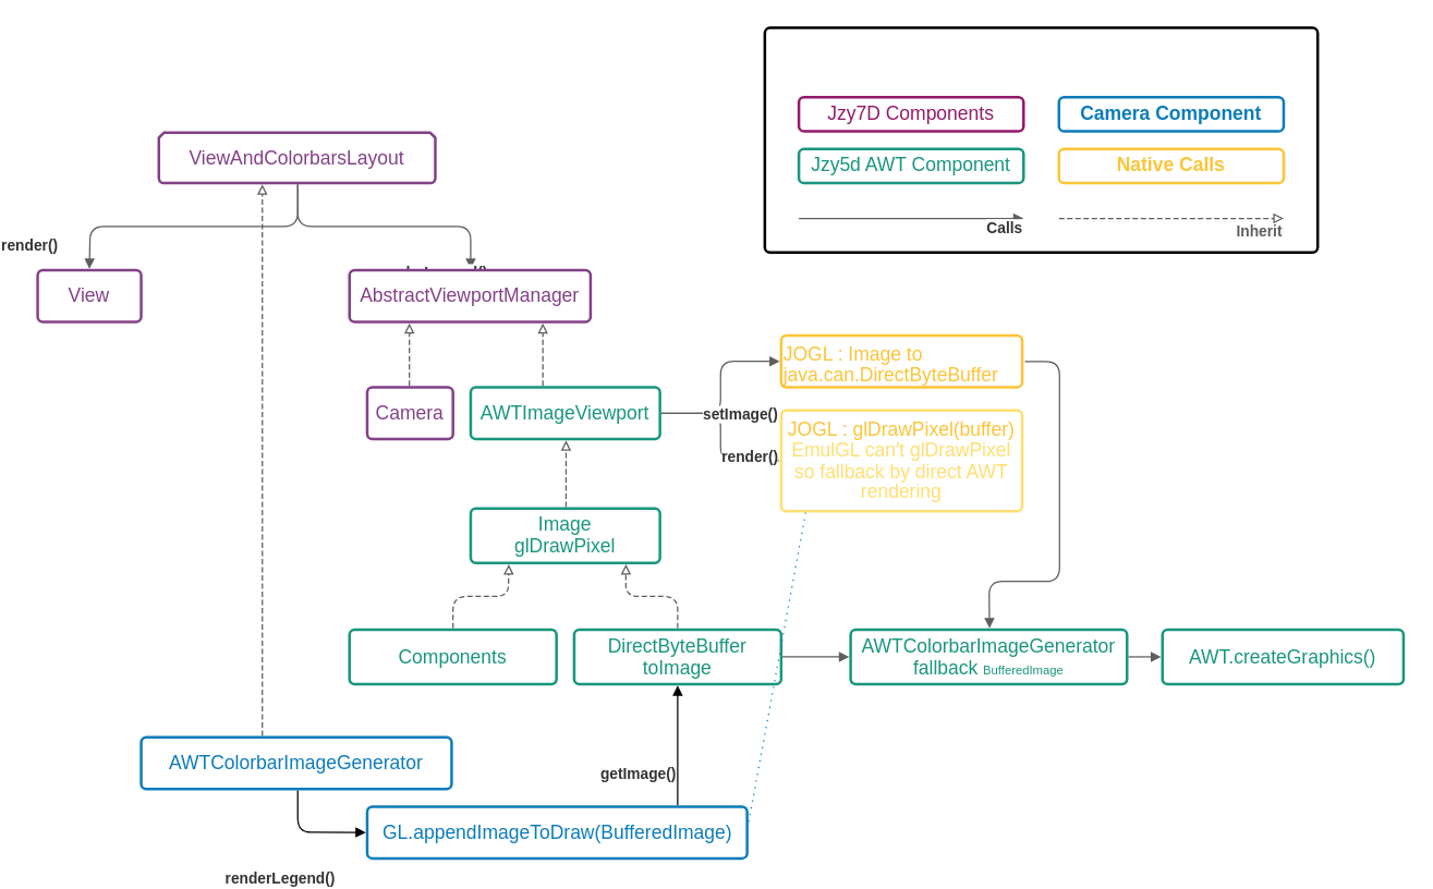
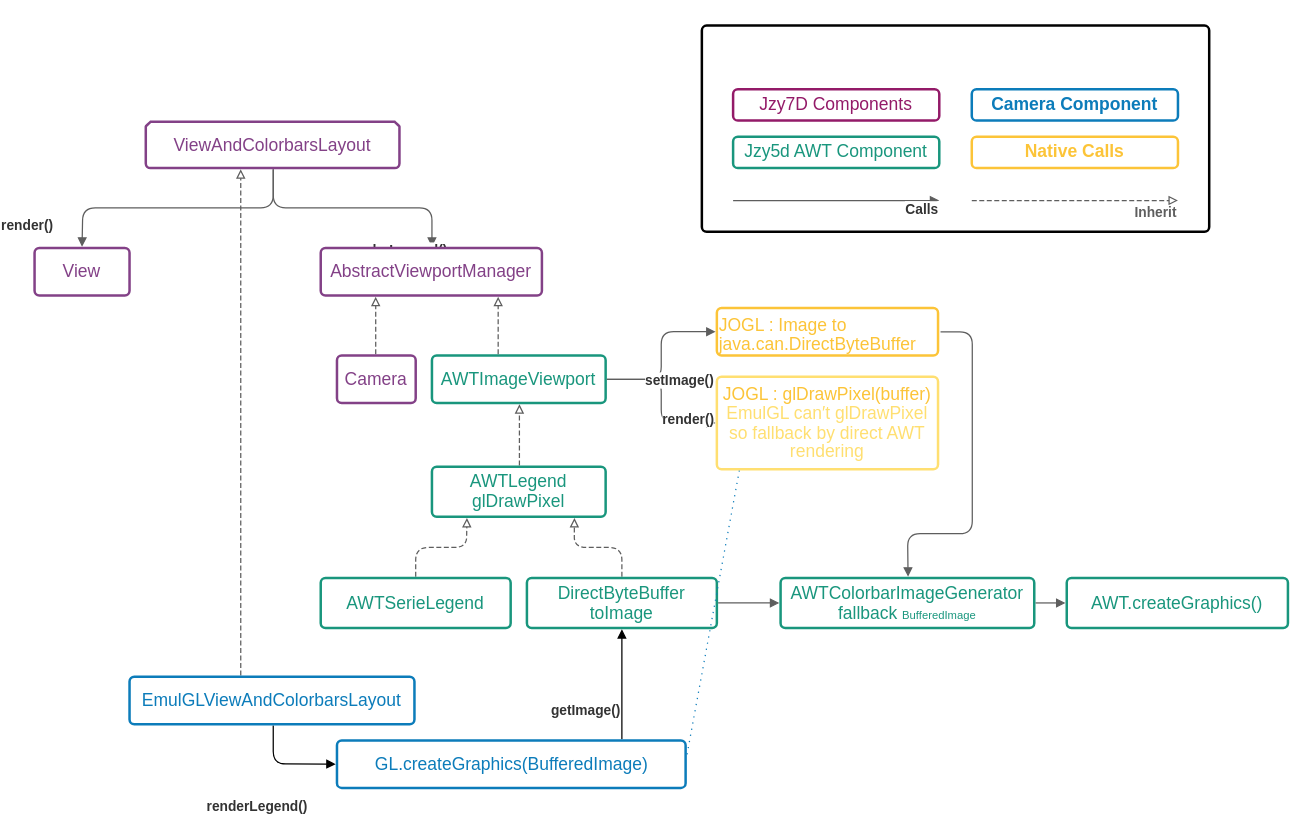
- <mxCell id="9" value="&lt;p style=&quot;align:center;margin-left:0;margin-right:0;margin-top:0px;margin-bottom:0px;text-indent:0;valign:middle;direction:ltr;&quot;&gt;&lt;font style=&quot;font-size:14px;font-family:Arial;color:#19967d;direction:ltr;letter-spacing:0px;line-height:100%;opacity:1&quot;&gt;Image&lt;br/&gt;&lt;/font&gt;&lt;/p&gt;&lt;p style=&quot;align:center;margin-left:0;margin-right:0;margin-top:0px;margin-bottom:0px;text-indent:0;valign:middle;direction:ltr;&quot;&gt;&lt;font style=&quot;font-size:14px;font-family:Arial;color:#19967d;direction:ltr;letter-spacing:0px;line-height:100%;opacity:1&quot;&gt;glDrawPixel&lt;/font&gt;&lt;/p&gt;" style="text;vsdxID=5;fillColor=none;gradientColor=none;strokeColor=none;strokeWidth=2;spacingTop=-3;spacingBottom=-3;spacingLeft=-3;spacingRight=-3;labelBackgroundColor=none;rounded=1;html=1;whiteSpace=wrap;verticalAlign=middle;align=center;;html=1;" parent="7" vertex="1"><mxGeometry x="3.17" y="2.97" width="133.35" height="34.29" as="geometry" /></mxCell>
+ <mxCell id="9" value="&lt;p style=&quot;align:center;margin-left:0;margin-right:0;margin-top:0px;margin-bottom:0px;text-indent:0;valign:middle;direction:ltr;&quot;&gt;&lt;font style=&quot;font-size:14px;font-family:Arial;color:#19967d;direction:ltr;letter-spacing:0px;line-height:100%;opacity:1&quot;&gt;AWTLegend&lt;br/&gt;&lt;/font&gt;&lt;/p&gt;&lt;p style=&quot;align:center;margin-left:0;margin-right:0;margin-top:0px;margin-bottom:0px;text-indent:0;valign:middle;direction:ltr;&quot;&gt;&lt;font style=&quot;font-size:14px;font-family:Arial;color:#19967d;direction:ltr;letter-spacing:0px;line-height:100%;opacity:1&quot;&gt;glDrawPixel&lt;/font&gt;&lt;/p&gt;" style="text;vsdxID=5;fillColor=none;gradientColor=none;strokeColor=none;strokeWidth=2;spacingTop=-3;spacingBottom=-3;spacingLeft=-3;spacingRight=-3;labelBackgroundColor=none;rounded=1;html=1;whiteSpace=wrap;verticalAlign=middle;align=center;;html=1;" parent="7" vertex="1"><mxGeometry x="3.17" y="2.97" width="133.35" height="34.29" as="geometry" /></mxCell>
- <mxCell id="54" value="&lt;p style=&quot;align:center;margin-left:0;margin-right:0;margin-top:0px;margin-bottom:0px;text-indent:0;valign:middle;direction:ltr;&quot;&gt;&lt;font style=&quot;font-size:14px;font-family:Arial;color:#19967d;direction:ltr;letter-spacing:0px;line-height:100%;opacity:1&quot;&gt;Components&lt;/font&gt;&lt;/p&gt;" style="text;vsdxID=33;fillColor=none;gradientColor=none;strokeColor=none;strokeWidth=2;spacingTop=-3;spacingBottom=-3;spacingLeft=-3;spacingRight=-3;labelBackgroundColor=none;rounded=1;html=1;whiteSpace=wrap;verticalAlign=middle;align=center;;html=1;" parent="52" vertex="1"><mxGeometry x="3.17" y="2.97" width="146.05" height="34.29" as="geometry" /></mxCell>
+ <mxCell id="54" value="&lt;p style=&quot;align:center;margin-left:0;margin-right:0;margin-top:0px;margin-bottom:0px;text-indent:0;valign:middle;direction:ltr;&quot;&gt;&lt;font style=&quot;font-size:14px;font-family:Arial;color:#19967d;direction:ltr;letter-spacing:0px;line-height:100%;opacity:1&quot;&gt;AWTSerieLegend&lt;/font&gt;&lt;/p&gt;" style="text;vsdxID=33;fillColor=none;gradientColor=none;strokeColor=none;strokeWidth=2;spacingTop=-3;spacingBottom=-3;spacingLeft=-3;spacingRight=-3;labelBackgroundColor=none;rounded=1;html=1;whiteSpace=wrap;verticalAlign=middle;align=center;;html=1;" parent="52" vertex="1"><mxGeometry x="3.17" y="2.97" width="146.05" height="34.29" as="geometry" /></mxCell>
- <mxCell id="74" value="&lt;p style=&quot;align:center;margin-left:0;margin-right:0;margin-top:0px;margin-bottom:0px;text-indent:0;valign:middle;direction:ltr;&quot;&gt;&lt;font style=&quot;font-size:14px;font-family:Arial;color:#0c7cba;direction:ltr;letter-spacing:0px;line-height:100%;opacity:1&quot;&gt;AWTColorbarImageGenerator&lt;/font&gt;&lt;/p&gt;" style="text;vsdxID=51;fillColor=none;gradientColor=none;strokeColor=none;strokeWidth=2;spacingTop=-3;spacingBottom=-3;spacingLeft=-3;spacingRight=-3;labelBackgroundColor=none;rounded=1;html=1;whiteSpace=wrap;verticalAlign=middle;align=center;;html=1;" parent="72" vertex="1"><mxGeometry x="3.17" y="3.08" width="222.25" height="31.75" as="geometry" /></mxCell>
+ <mxCell id="74" value="&lt;p style=&quot;align:center;margin-left:0;margin-right:0;margin-top:0px;margin-bottom:0px;text-indent:0;valign:middle;direction:ltr;&quot;&gt;&lt;font style=&quot;font-size:14px;font-family:Arial;color:#0c7cba;direction:ltr;letter-spacing:0px;line-height:100%;opacity:1&quot;&gt;EmulGLViewAndColorbarsLayout&lt;/font&gt;&lt;/p&gt;" style="text;vsdxID=51;fillColor=none;gradientColor=none;strokeColor=none;strokeWidth=2;spacingTop=-3;spacingBottom=-3;spacingLeft=-3;spacingRight=-3;labelBackgroundColor=none;rounded=1;html=1;whiteSpace=wrap;verticalAlign=middle;align=center;;html=1;" parent="72" vertex="1"><mxGeometry x="3.17" y="3.08" width="222.25" height="31.75" as="geometry" /></mxCell>
- <mxCell id="77" value="&lt;p style=&quot;align:center;margin-left:0;margin-right:0;margin-top:0px;margin-bottom:0px;text-indent:0;valign:middle;direction:ltr;&quot;&gt;&lt;font style=&quot;font-size:14px;font-family:Arial;color:#0c7cba;direction:ltr;letter-spacing:0px;line-height:100%;opacity:1&quot;&gt;GL.appendImageToDraw(BufferedImage)&lt;/font&gt;&lt;/p&gt;" style="text;vsdxID=54;fillColor=none;gradientColor=none;strokeColor=none;strokeWidth=2;spacingTop=-3;spacingBottom=-3;spacingLeft=-3;spacingRight=-3;labelBackgroundColor=none;rounded=1;html=1;whiteSpace=wrap;verticalAlign=middle;align=center;;html=1;" parent="75" vertex="1"><mxGeometry x="3.17" y="3.08" width="273.69" height="31.75" as="geometry" /></mxCell>
+ <mxCell id="77" value="&lt;p style=&quot;align:center;margin-left:0;margin-right:0;margin-top:0px;margin-bottom:0px;text-indent:0;valign:middle;direction:ltr;&quot;&gt;&lt;font style=&quot;font-size:14px;font-family:Arial;color:#0c7cba;direction:ltr;letter-spacing:0px;line-height:100%;opacity:1&quot;&gt;GL.createGraphics(BufferedImage)&lt;/font&gt;&lt;/p&gt;" style="text;vsdxID=54;fillColor=none;gradientColor=none;strokeColor=none;strokeWidth=2;spacingTop=-3;spacingBottom=-3;spacingLeft=-3;spacingRight=-3;labelBackgroundColor=none;rounded=1;html=1;whiteSpace=wrap;verticalAlign=middle;align=center;;html=1;" parent="75" vertex="1"><mxGeometry x="3.17" y="3.08" width="273.69" height="31.75" as="geometry" /></mxCell>
